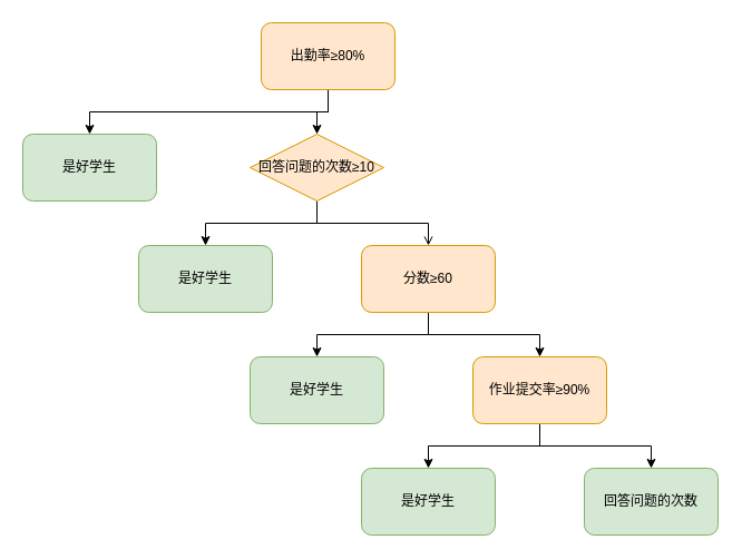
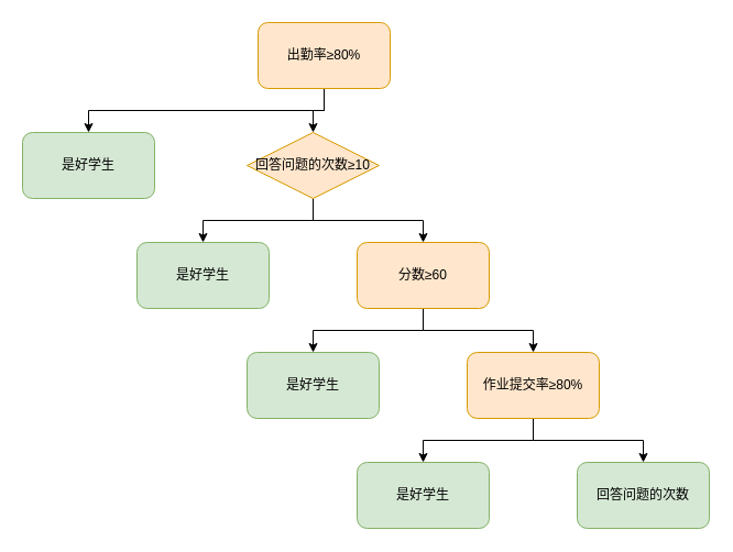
- <mxCell id="9" style="edgeStyle=orthogonalEdgeStyle;rounded=0;orthogonalLoop=1;jettySize=auto;html=1;exitX=0.5;exitY=1;exitDx=0;exitDy=0;entryX=0.5;entryY=0;entryDx=0;entryDy=0;endArrow=open;" edge="1" parent="1" source="11" target="4"><mxGeometry relative="1" as="geometry" /></mxCell>
+ <mxCell id="9" style="edgeStyle=orthogonalEdgeStyle;rounded=0;orthogonalLoop=1;jettySize=auto;html=1;exitX=0.5;exitY=1;exitDx=0;exitDy=0;entryX=0.5;entryY=0;entryDx=0;entryDy=0;" edge="1" parent="1" source="11" target="4"><mxGeometry relative="1" as="geometry" /></mxCell>
- <mxCell id="14" value="作业提交率≥90%" style="rounded=1;whiteSpace=wrap;html=1;fillColor=#ffe6cc;strokeColor=#d79b00;" vertex="1" parent="1"><mxGeometry x="424" y="320" width="120" height="60" as="geometry" /></mxCell>
+ <mxCell id="14" value="作业提交率≥80%" style="rounded=1;whiteSpace=wrap;html=1;fillColor=#ffe6cc;strokeColor=#d79b00;" vertex="1" parent="1"><mxGeometry x="424" y="320" width="120" height="60" as="geometry" /></mxCell>
